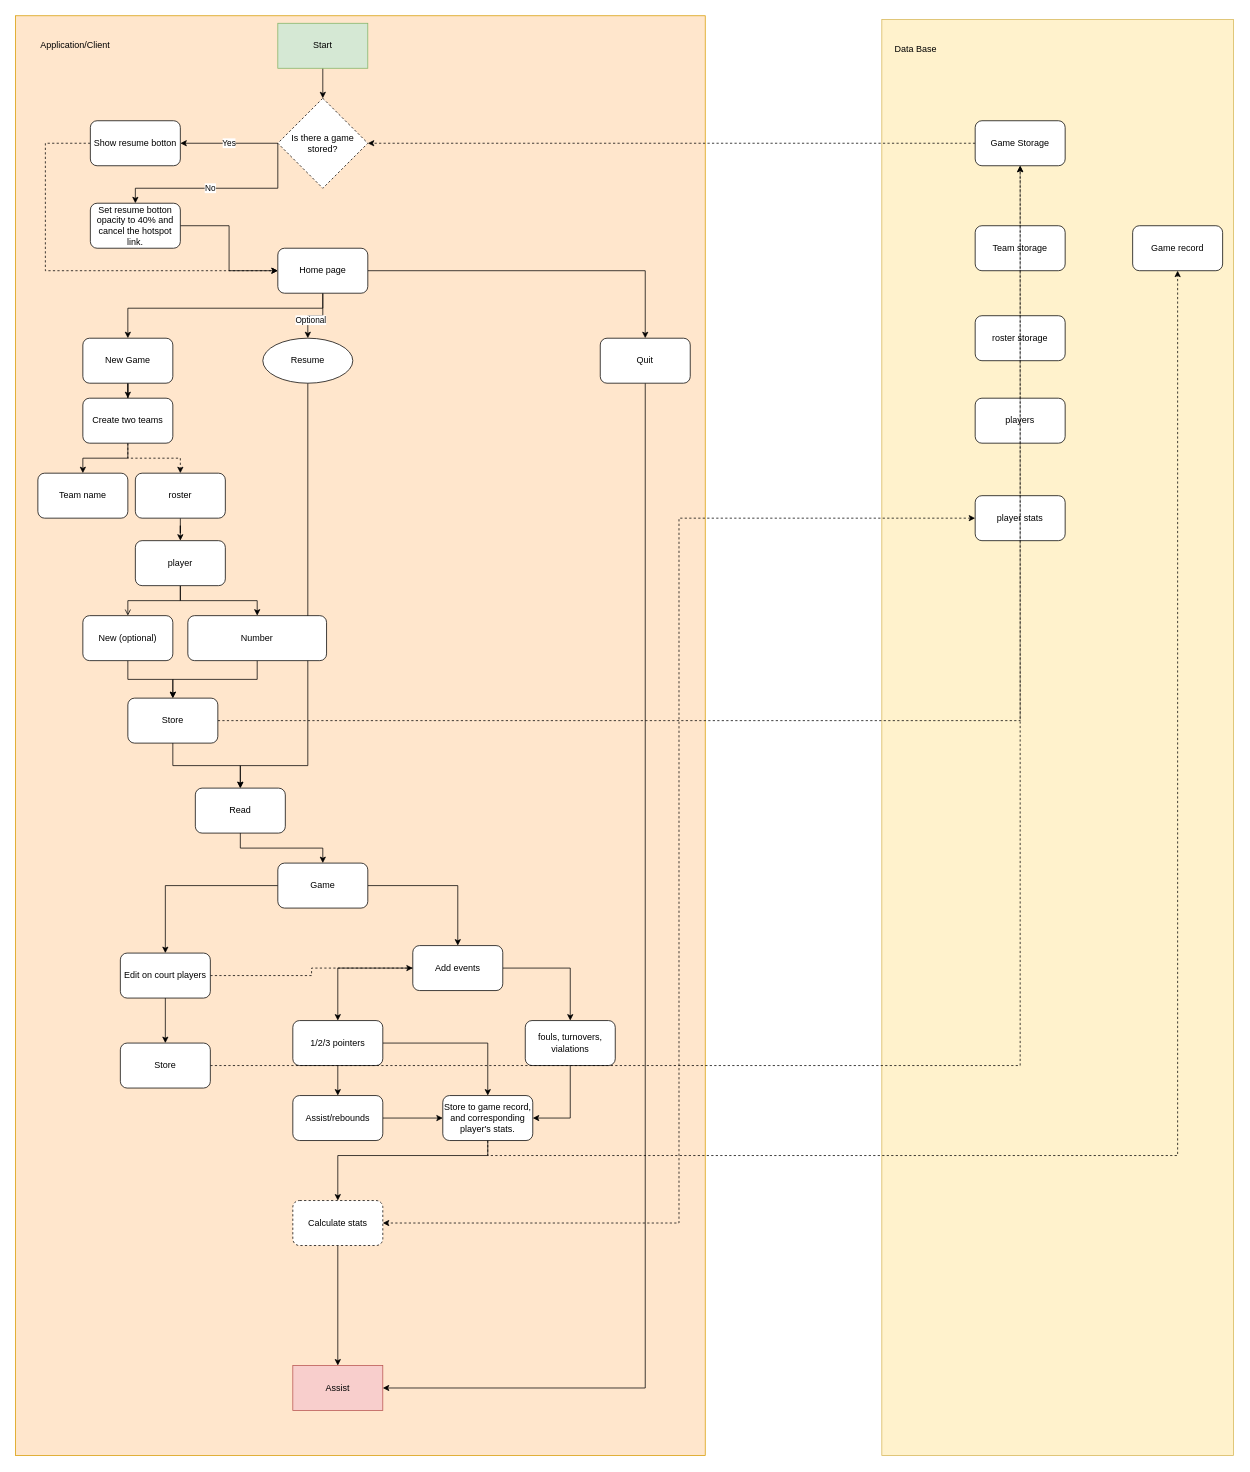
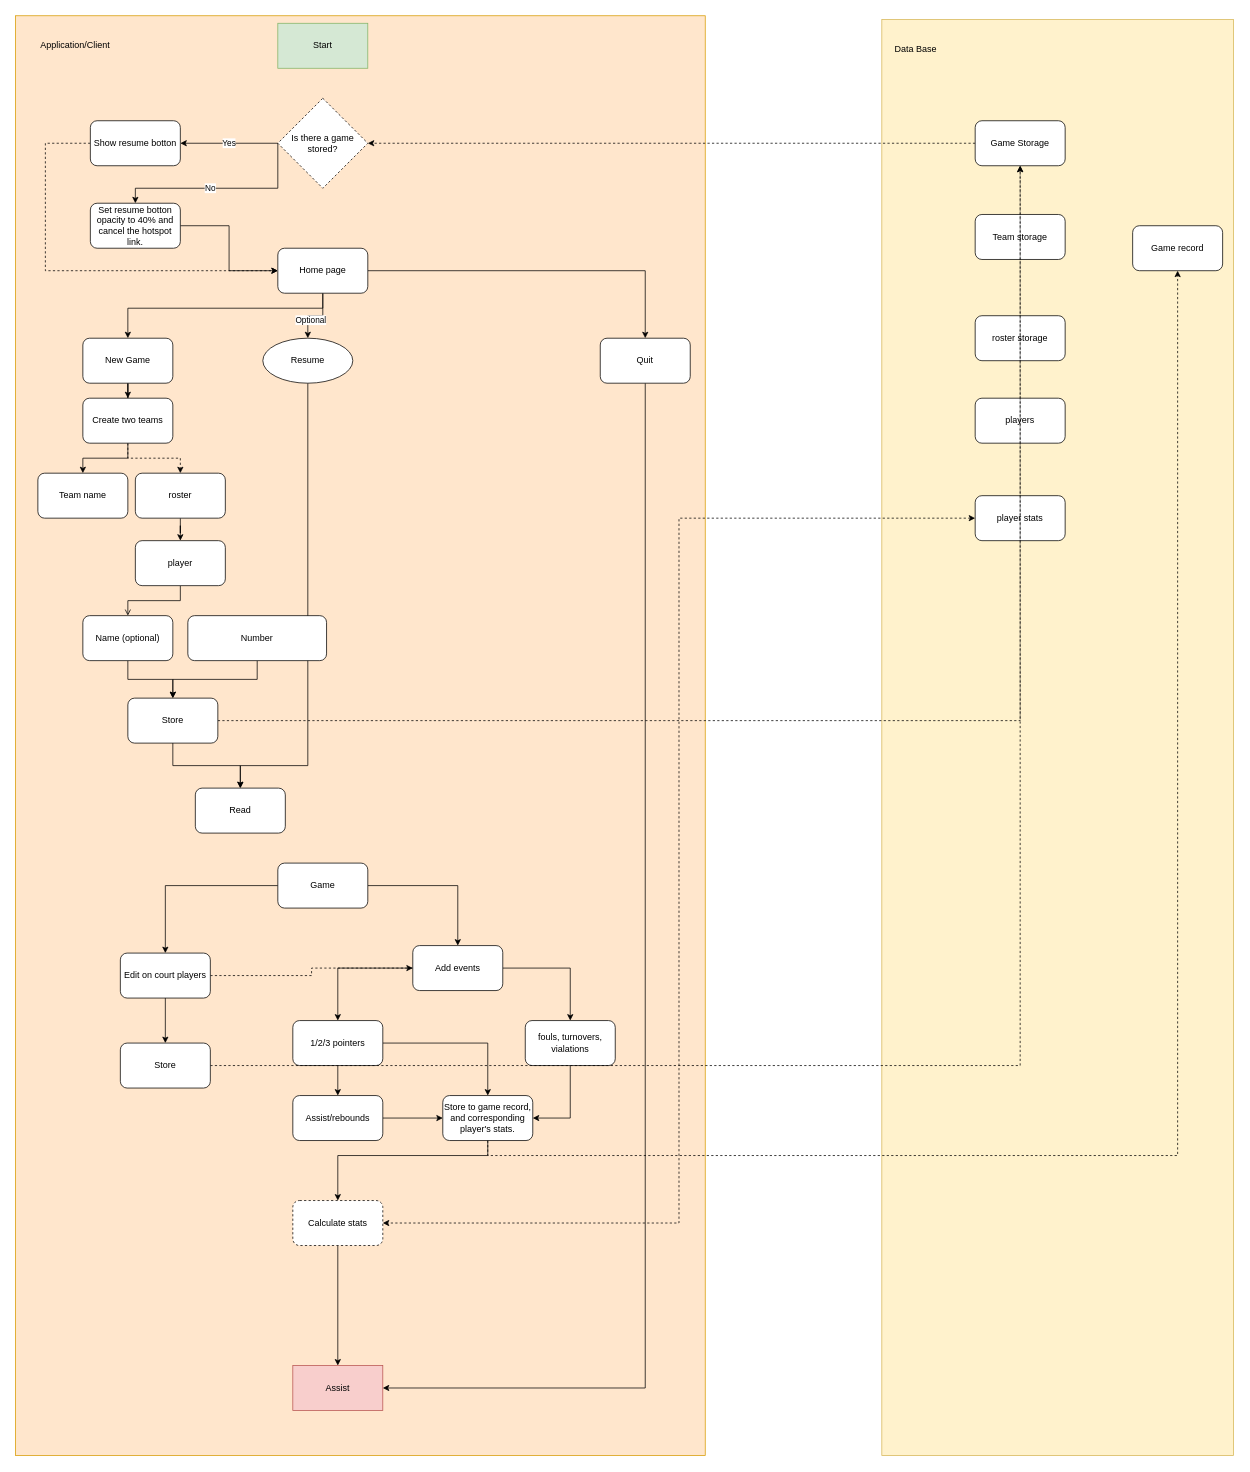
- <mxCell id="3" style="edgeStyle=orthogonalEdgeStyle;rounded=0;orthogonalLoop=1;jettySize=auto;html=1;entryX=0.5;entryY=0;entryDx=0;entryDy=0;" parent="1" source="4" target="9" edge="1"><mxGeometry relative="1" as="geometry"><mxPoint x="430" y="140" as="targetPoint" /></mxGeometry></mxCell>
- <mxCell id="43" value="Team storage" style="rounded=1;whiteSpace=wrap;html=1;" parent="1" vertex="1"><mxGeometry x="1300" y="300" width="120" height="60" as="geometry" /></mxCell>
+ <mxCell id="43" value="Team storage" style="rounded=1;whiteSpace=wrap;html=1;" parent="1" vertex="1"><mxGeometry x="1300" y="285" width="120" height="60" as="geometry" /></mxCell>
- <mxCell id="37" style="edgeStyle=orthogonalEdgeStyle;rounded=0;orthogonalLoop=1;jettySize=auto;html=1;startArrow=none;startFill=0;endArrow=classic;endFill=1;" parent="1" source="38" target="42" edge="1"><mxGeometry relative="1" as="geometry" /></mxCell>
- <mxCell id="40" value="New (optional)" style="rounded=1;whiteSpace=wrap;html=1;" parent="1" vertex="1"><mxGeometry x="110" y="820" width="120" height="60" as="geometry" /></mxCell>
+ <mxCell id="40" value="Name (optional)" style="rounded=1;whiteSpace=wrap;html=1;" parent="1" vertex="1"><mxGeometry x="110" y="820" width="120" height="60" as="geometry" /></mxCell>
- <mxCell id="52" value="" style="edgeStyle=orthogonalEdgeStyle;rounded=0;orthogonalLoop=1;jettySize=auto;html=1;" edge="1" parent="1" source="53" target="56"><mxGeometry relative="1" as="geometry" /></mxCell>
